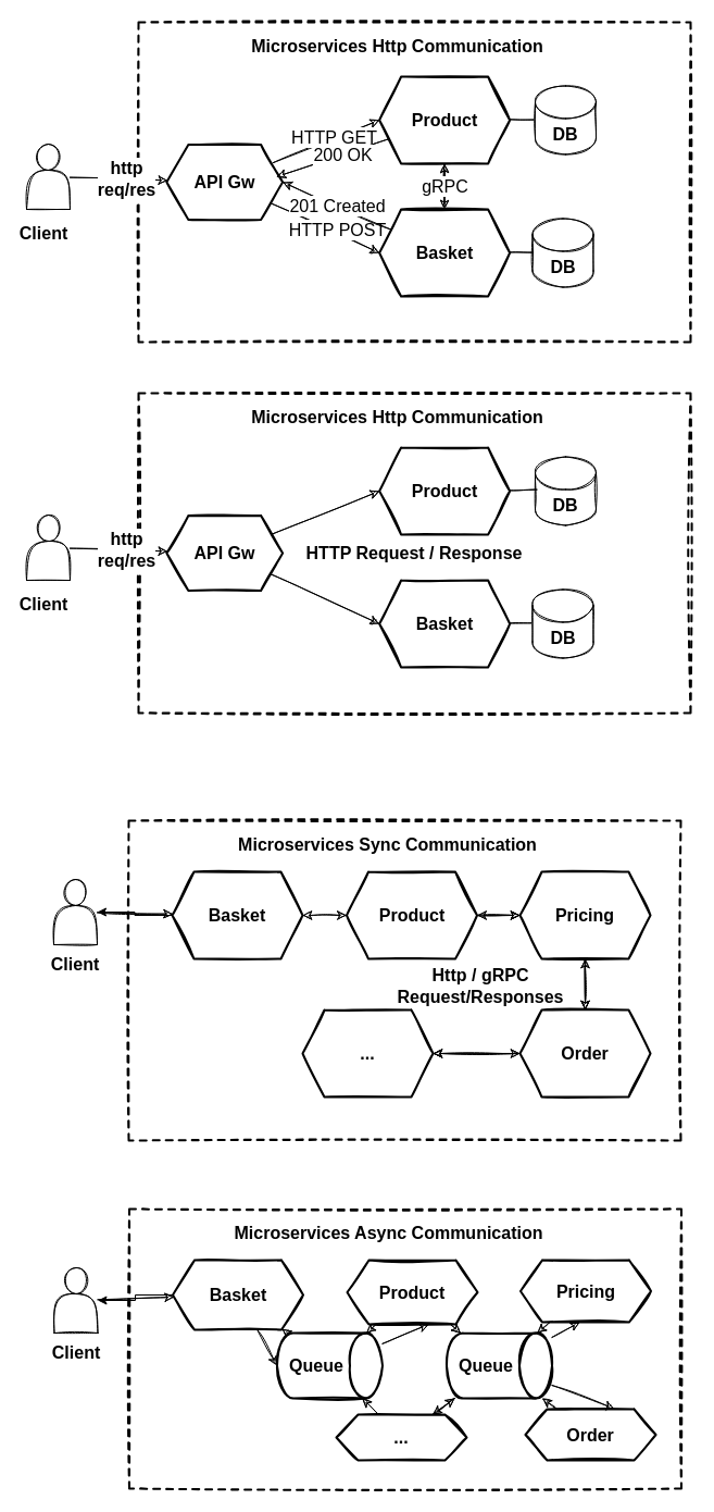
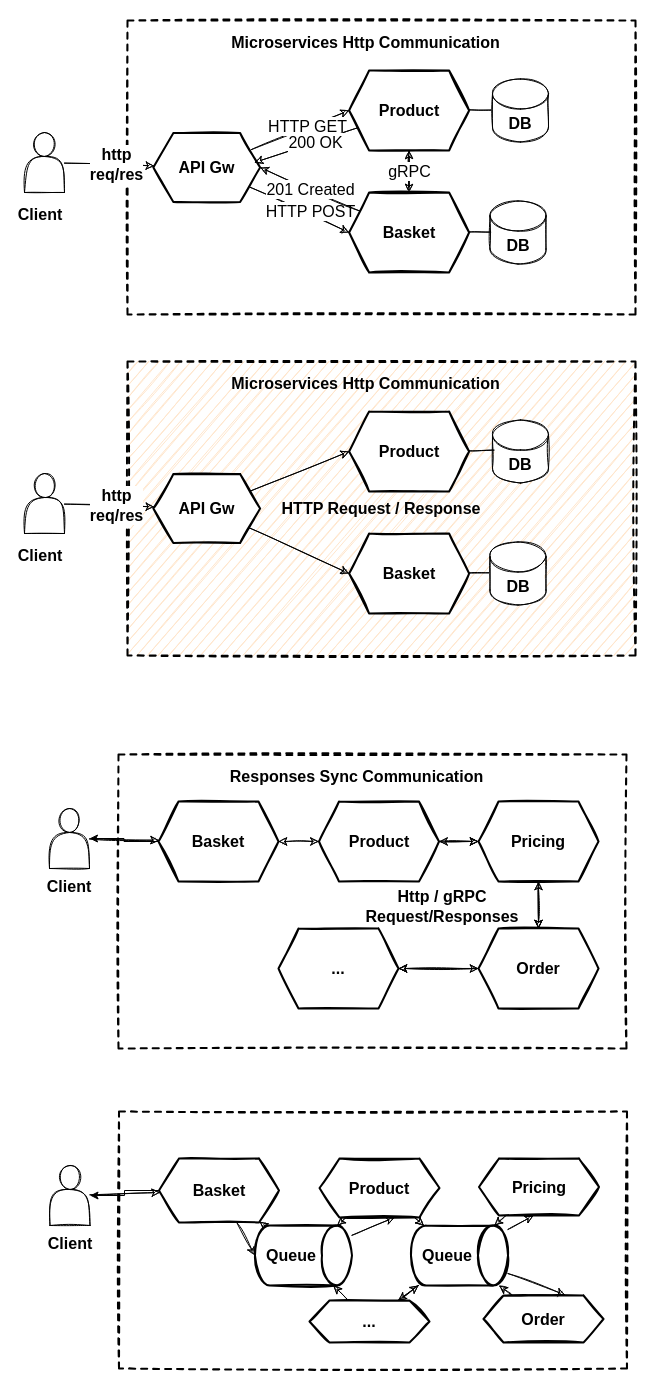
- <mxCell id="46" value="HTTP Request / Response" style="rounded=0;whiteSpace=wrap;html=1;sketch=1;fontSize=16;dashed=1;strokeWidth=2;fontStyle=1" parent="1" vertex="1"><mxGeometry x="127" y="361" width="508" height="294" as="geometry" /></mxCell>
+ <mxCell id="46" value="HTTP Request / Response" style="rounded=0;whiteSpace=wrap;html=1;sketch=1;fontSize=16;dashed=1;strokeWidth=2;fontStyle=1;fillColor=#ffe6cc;" parent="1" vertex="1"><mxGeometry x="127" y="361" width="508" height="294" as="geometry" /></mxCell>
- <mxCell id="6" value="Microservices Sync Communication" style="text;html=1;strokeColor=none;fillColor=none;align=center;verticalAlign=middle;whiteSpace=wrap;rounded=0;sketch=1;fontStyle=1;fontSize=16;" parent="1" vertex="1"><mxGeometry x="191" y="766" width="331.25" height="20" as="geometry" /></mxCell>
+ <mxCell id="6" value="Responses Sync Communication" style="text;html=1;strokeColor=none;fillColor=none;align=center;verticalAlign=middle;whiteSpace=wrap;rounded=0;sketch=1;fontStyle=1;fontSize=16;" parent="1" vertex="1"><mxGeometry x="191" y="766" width="331.25" height="20" as="geometry" /></mxCell>
- <mxCell id="25" value="Microservices Async Communication" style="text;html=1;strokeColor=none;fillColor=none;align=center;verticalAlign=middle;whiteSpace=wrap;rounded=0;sketch=1;fontStyle=1;fontSize=16;" parent="1" vertex="1"><mxGeometry x="191.5" y="1123" width="331.25" height="20" as="geometry" /></mxCell>
